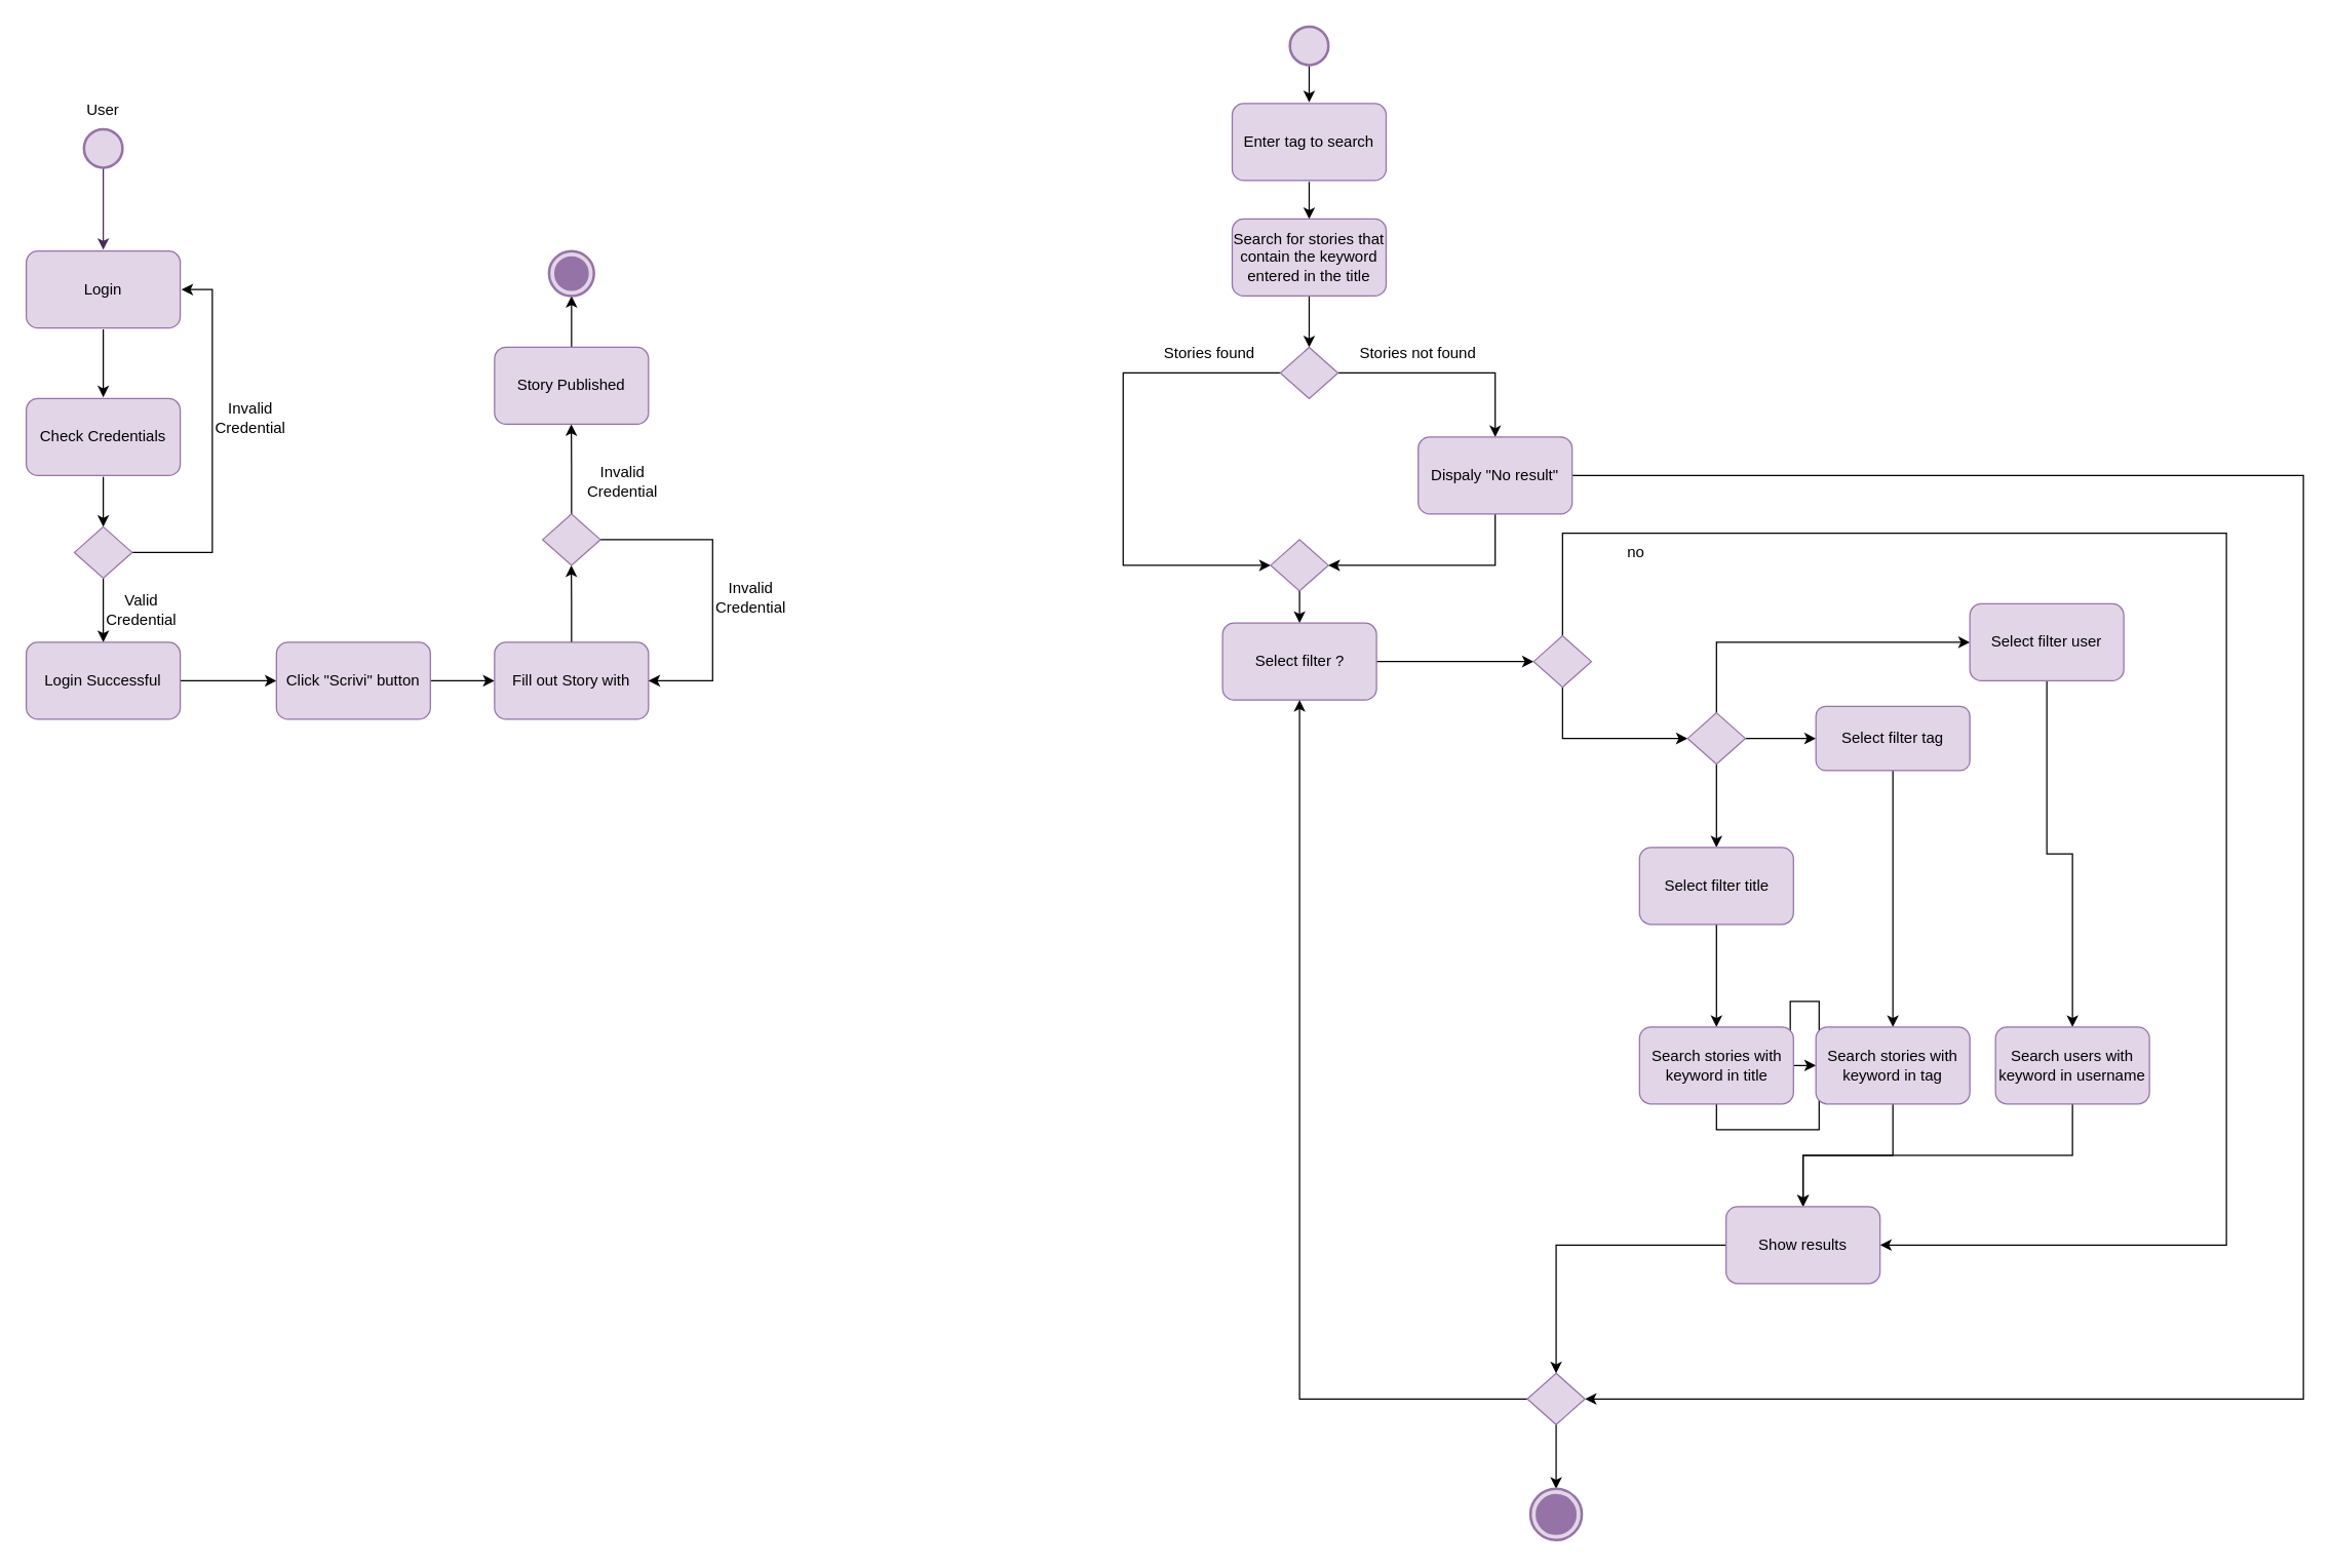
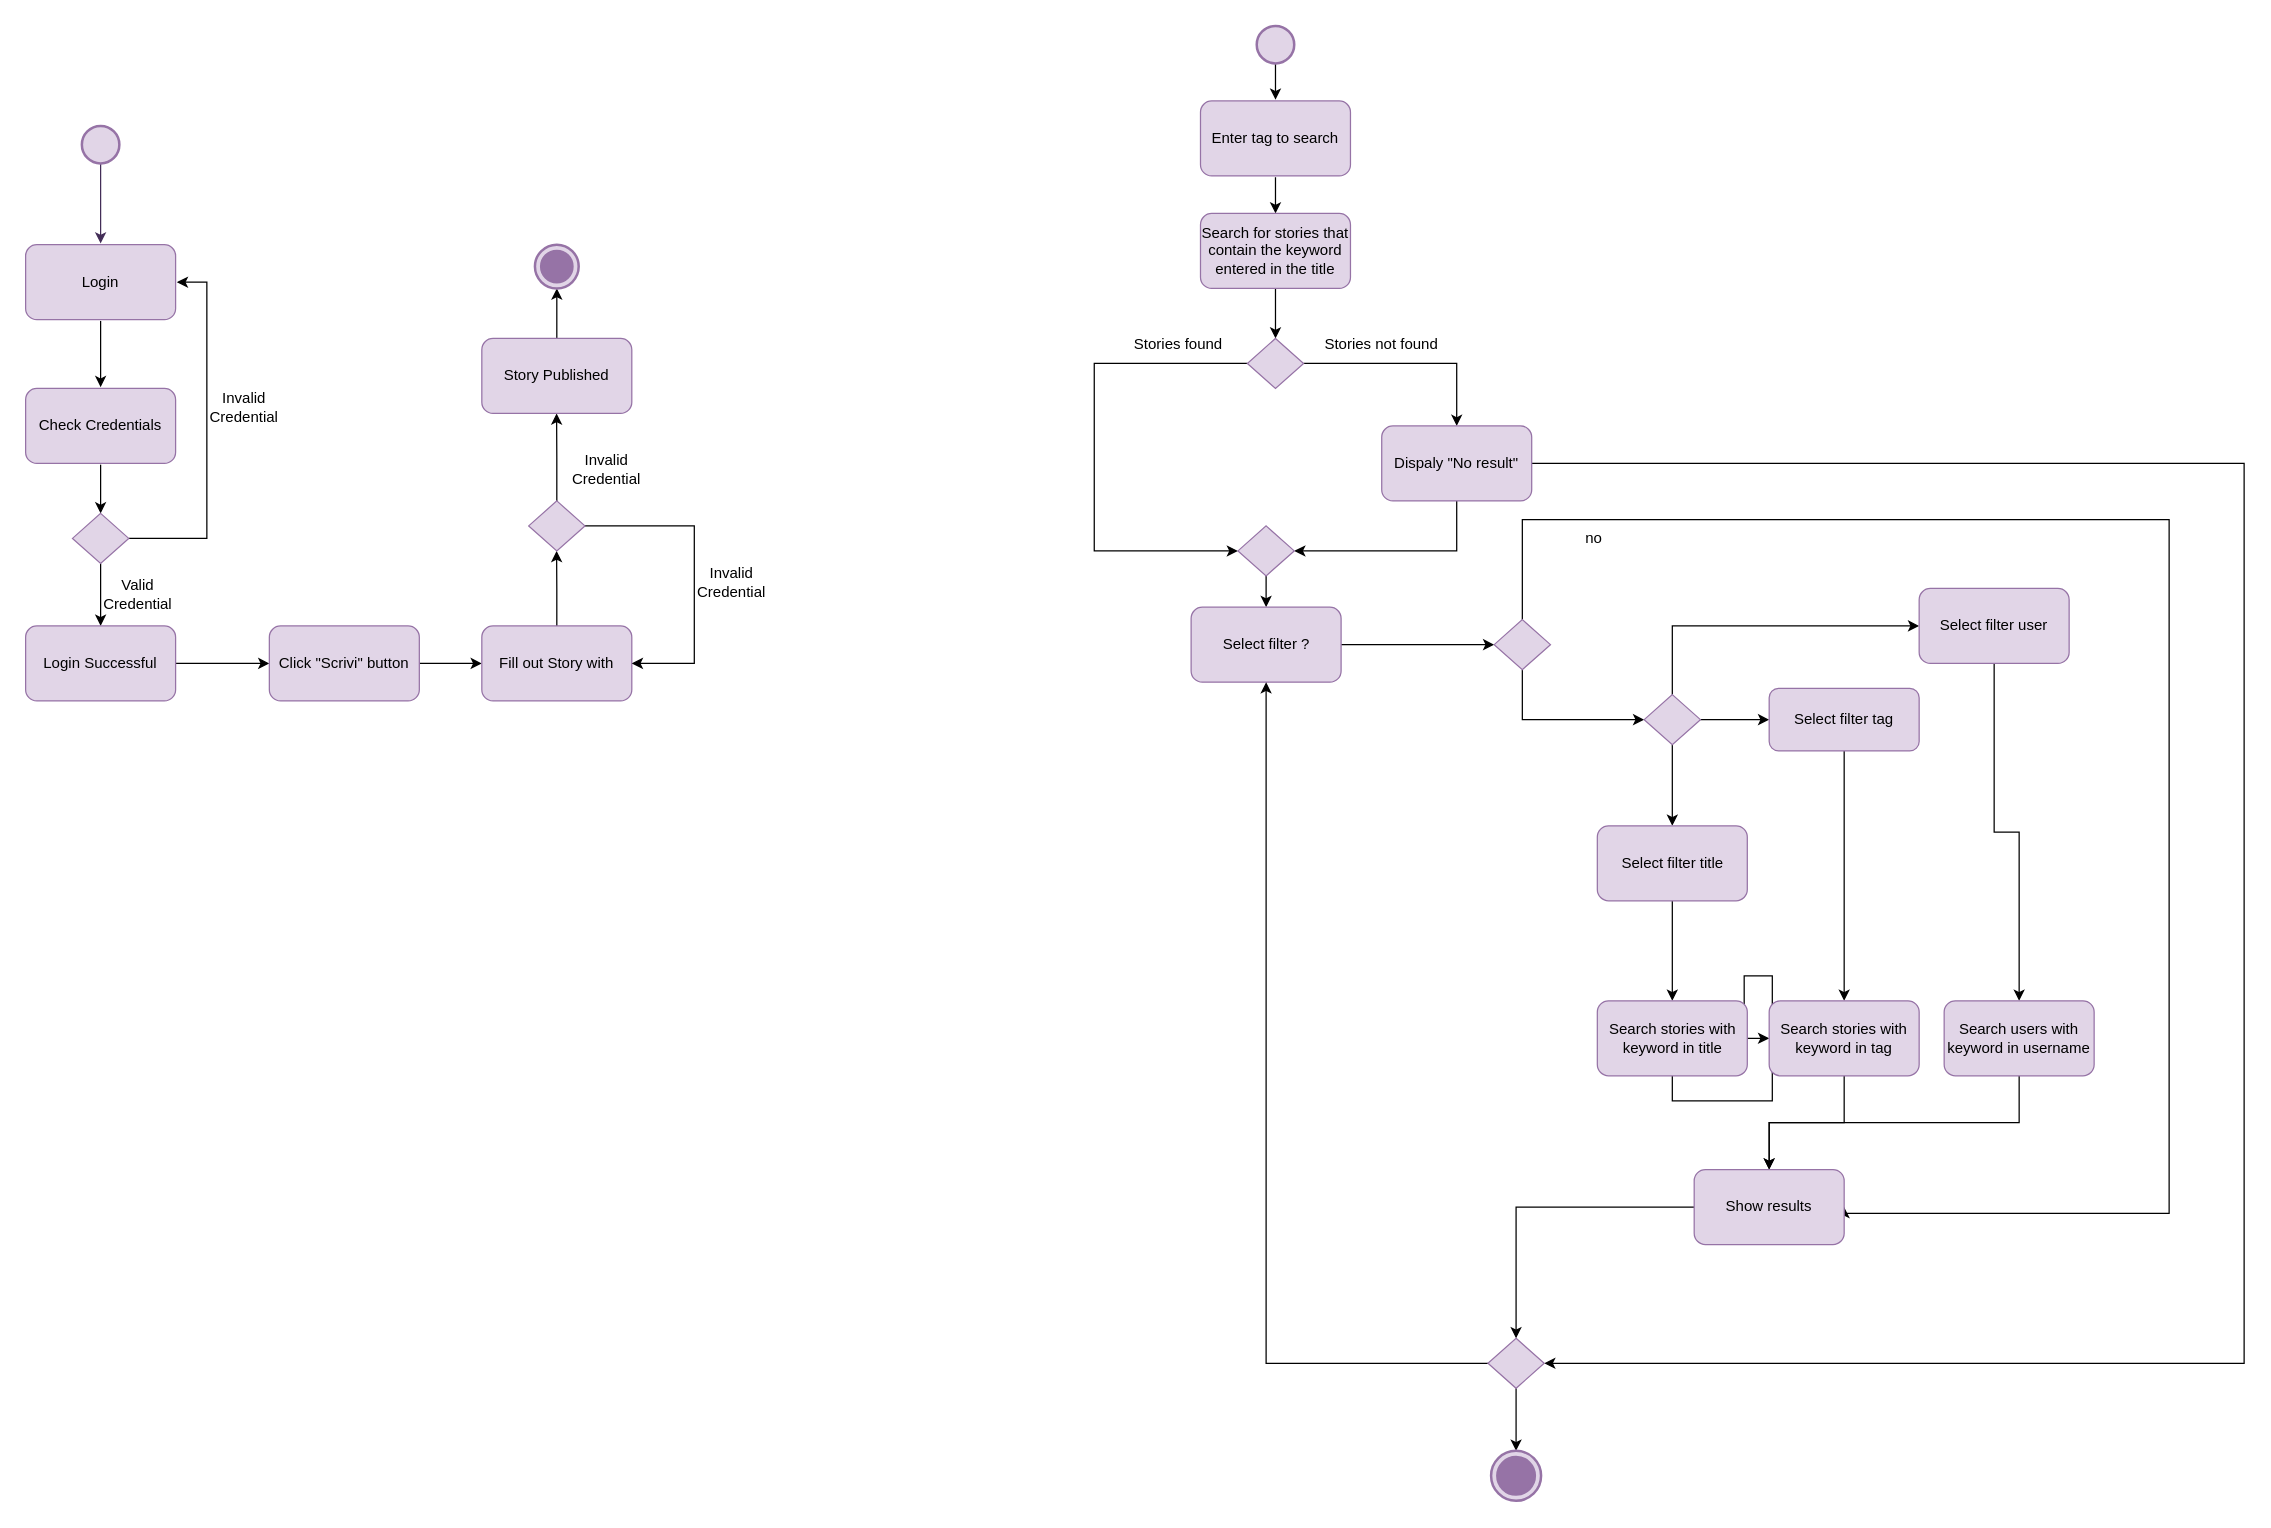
- <mxCell id="17" value="User" style="text;html=1;strokeColor=none;fillColor=none;align=center;verticalAlign=middle;whiteSpace=wrap;rounded=0;" vertex="1" parent="1"><mxGeometry x="50" y="70" width="60" height="30" as="geometry" /></mxCell>
- <mxCell id="71" value="Show results" style="rounded=1;whiteSpace=wrap;html=1;strokeWidth=1;fillColor=#e1d5e7;strokeColor=#9673a6;" vertex="1" parent="1"><mxGeometry x="1345" y="940" width="120" height="60" as="geometry" /></mxCell>
+ <mxCell id="71" value="Show results" style="rounded=1;whiteSpace=wrap;html=1;strokeWidth=1;fillColor=#e1d5e7;strokeColor=#9673a6;" vertex="1" parent="1"><mxGeometry x="1355" y="935" width="120" height="60" as="geometry" /></mxCell>
